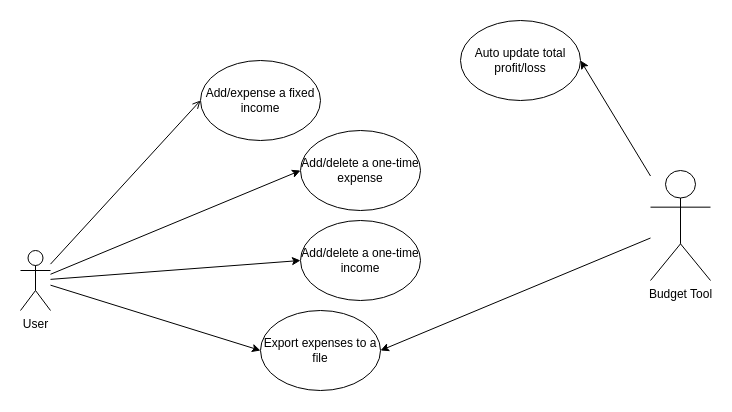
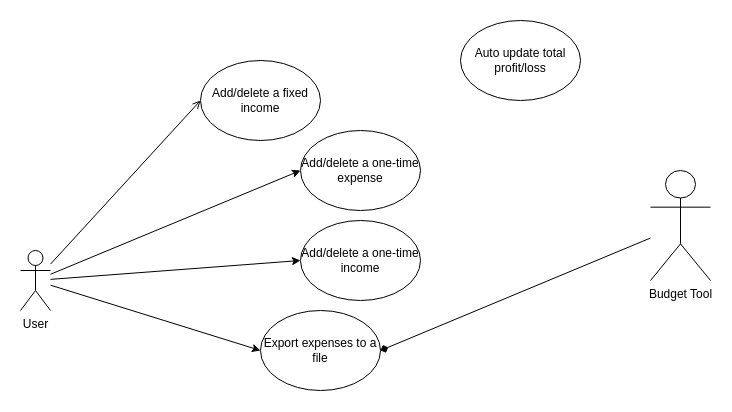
- <mxCell id="7" value="Add/expense a fixed income" style="ellipse;whiteSpace=wrap;html=1;" vertex="1" parent="1"><mxGeometry x="200" y="60" width="120" height="80" as="geometry" /></mxCell>
+ <mxCell id="7" value="Add/delete a fixed income" style="ellipse;whiteSpace=wrap;html=1;" vertex="1" parent="1"><mxGeometry x="200" y="60" width="120" height="80" as="geometry" /></mxCell>
- <mxCell id="12" style="rounded=0;orthogonalLoop=1;jettySize=auto;html=1;entryX=1;entryY=0.5;entryDx=0;entryDy=0;" edge="1" parent="1" source="13" target="14"><mxGeometry relative="1" as="geometry" /></mxCell>
- <mxCell id="11" style="rounded=0;orthogonalLoop=1;jettySize=auto;html=1;entryX=1;entryY=0.5;entryDx=0;entryDy=0;" edge="1" parent="1" source="13" target="10"><mxGeometry relative="1" as="geometry" /></mxCell>
+ <mxCell id="11" style="rounded=0;orthogonalLoop=1;jettySize=auto;html=1;entryX=1;entryY=0.5;entryDx=0;entryDy=0;endArrow=diamond;" edge="1" parent="1" source="13" target="10"><mxGeometry relative="1" as="geometry" /></mxCell>
